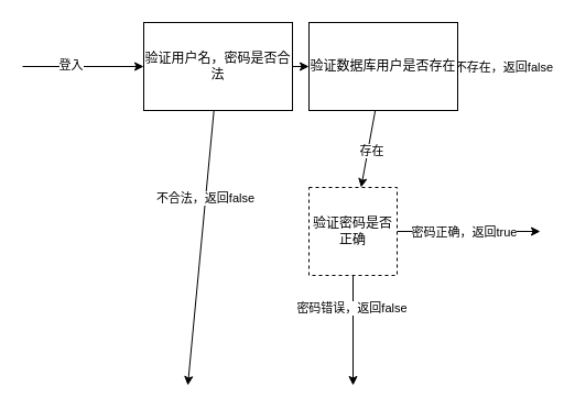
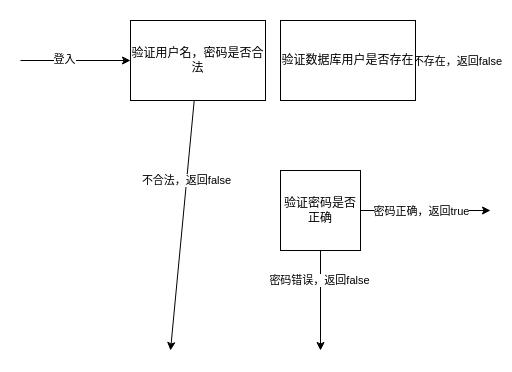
- <mxCell id="2" style="edgeStyle=none;html=1;" edge="1" parent="1" source="5" target="12"><mxGeometry relative="1" as="geometry"><mxPoint x="320" y="60" as="targetPoint" /></mxGeometry></mxCell>
- <mxCell id="10" style="edgeStyle=none;html=1;" edge="1" parent="1" source="12" target="17"><mxGeometry relative="1" as="geometry"><mxPoint x="320" y="170" as="targetPoint" /></mxGeometry></mxCell>
- <mxCell id="11" value="存在" style="edgeLabel;html=1;align=center;verticalAlign=middle;resizable=0;points=[];" vertex="1" connectable="0" parent="10"><mxGeometry x="-0.484" y="-2" relative="1" as="geometry"><mxPoint x="2" y="19" as="offset" /></mxGeometry></mxCell>
- <mxCell id="17" value="验证密码是否正确" style="whiteSpace=wrap;html=1;aspect=fixed;dashed=1;" vertex="1" parent="1"><mxGeometry x="280" y="170" width="80" height="80" as="geometry" /></mxCell>
+ <mxCell id="17" value="验证密码是否正确" style="whiteSpace=wrap;html=1;aspect=fixed;" vertex="1" parent="1"><mxGeometry x="280" y="170" width="80" height="80" as="geometry" /></mxCell>
